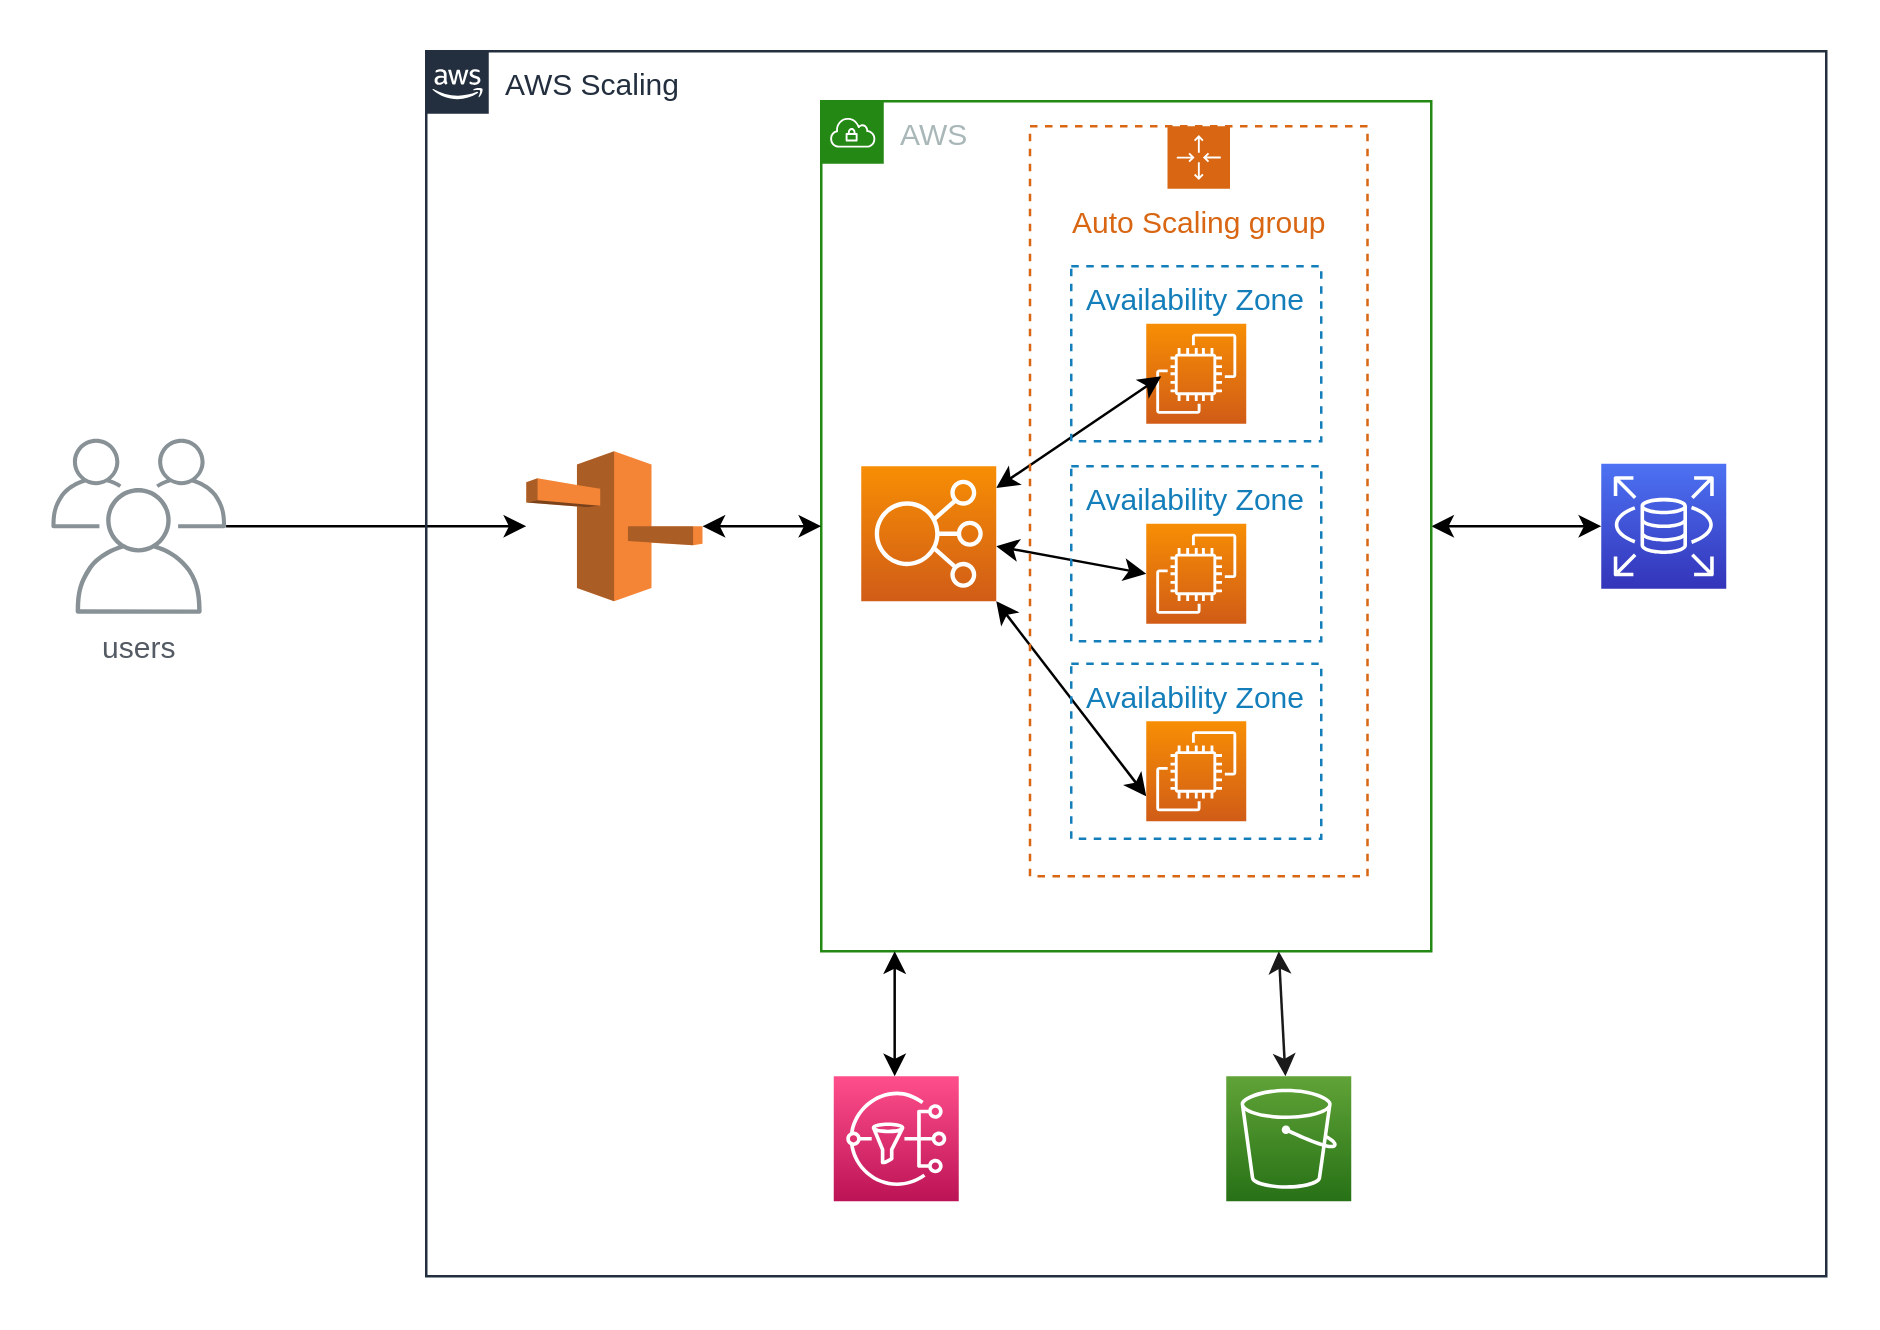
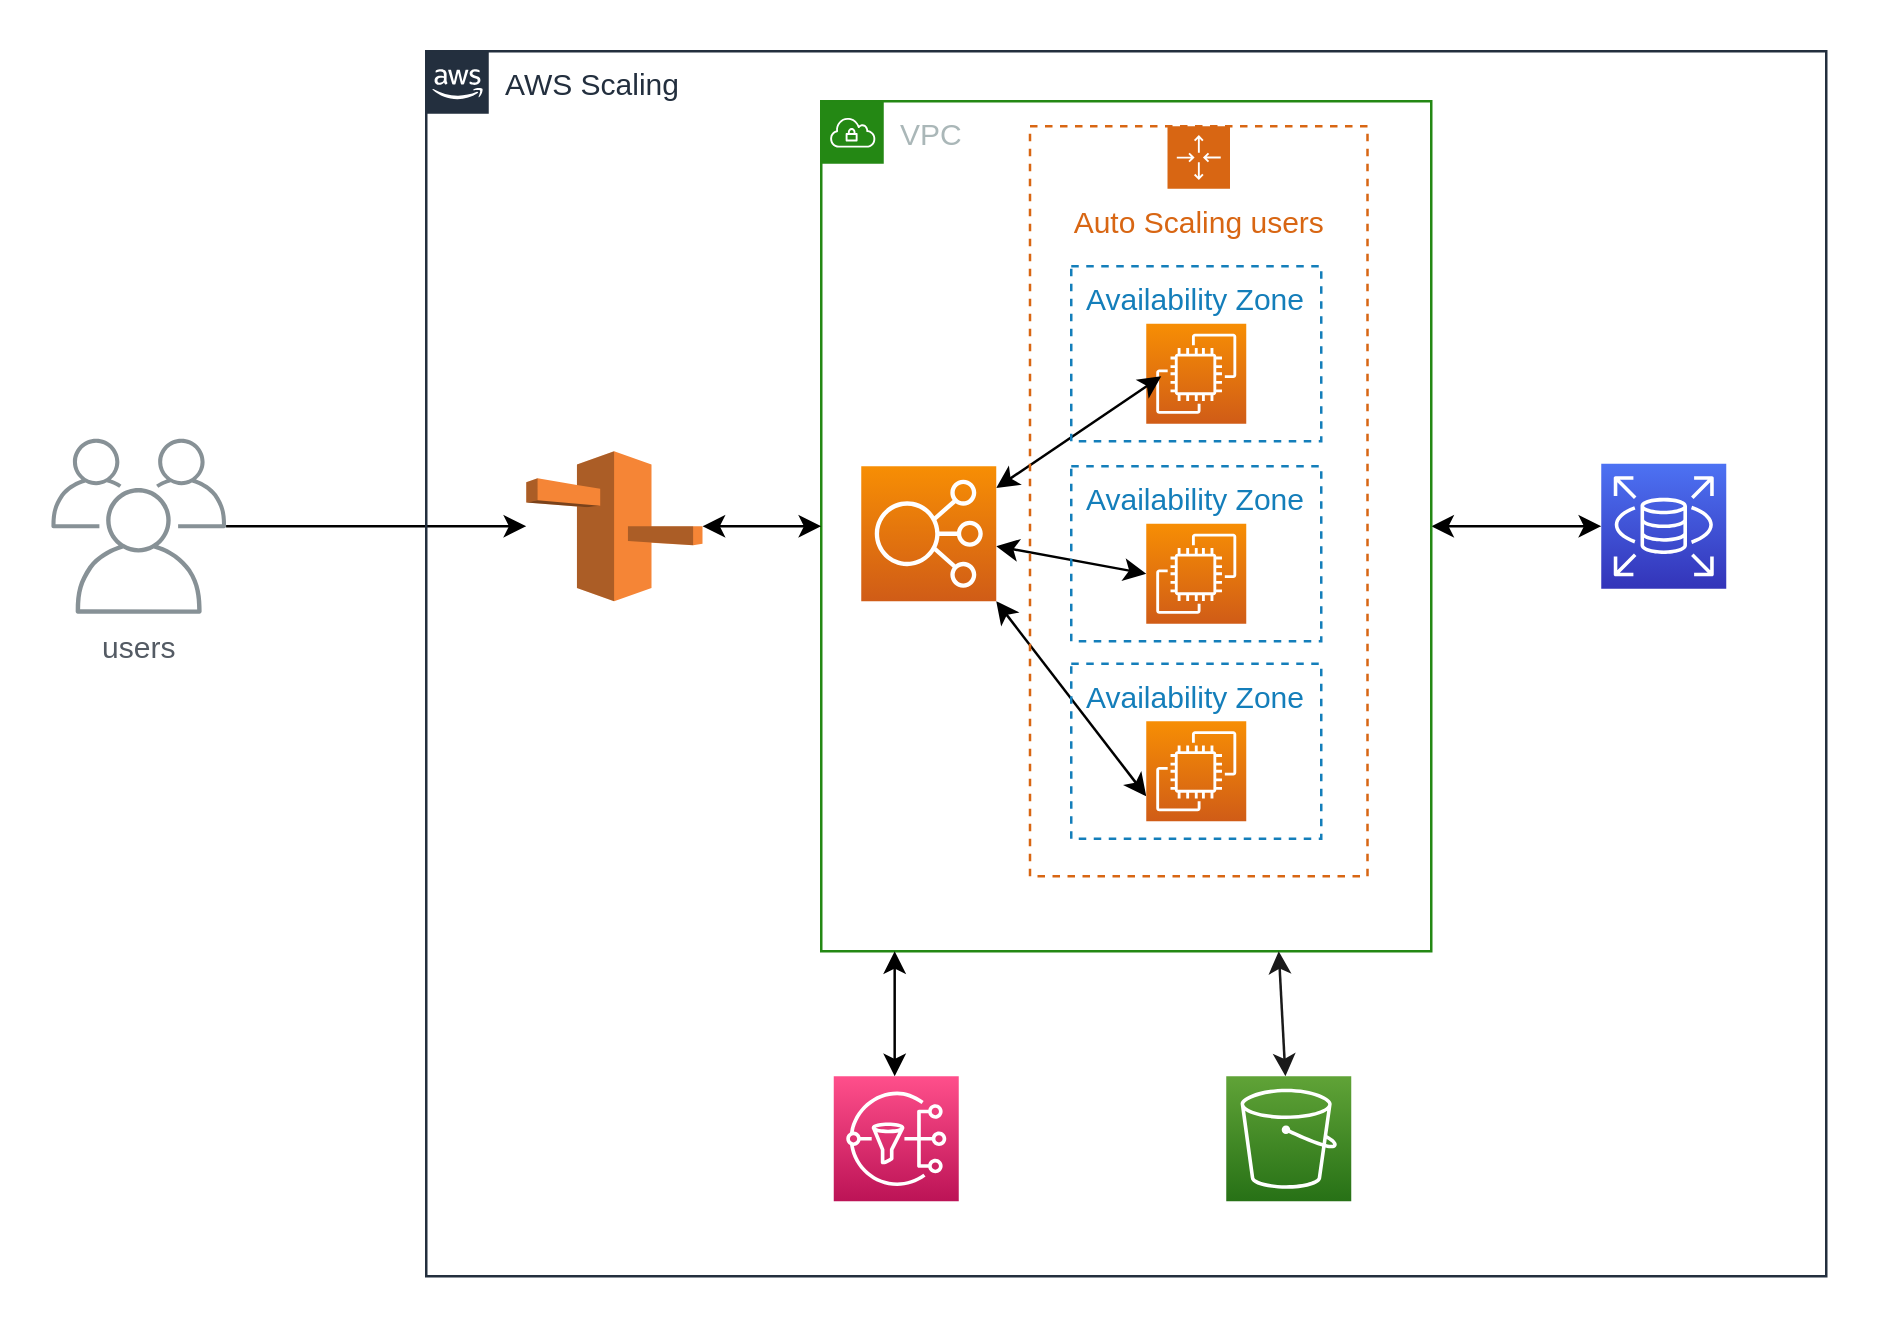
- <mxCell id="7" value="AWS" style="points=[[0,0],[0.25,0],[0.5,0],[0.75,0],[1,0],[1,0.25],[1,0.5],[1,0.75],[1,1],[0.75,1],[0.5,1],[0.25,1],[0,1],[0,0.75],[0,0.5],[0,0.25]];outlineConnect=0;gradientColor=none;html=1;whiteSpace=wrap;fontSize=12;fontStyle=0;container=1;pointerEvents=0;collapsible=0;recursiveResize=0;shape=mxgraph.aws4.group;grIcon=mxgraph.aws4.group_vpc;strokeColor=#248814;fillColor=none;verticalAlign=top;align=left;spacingLeft=30;fontColor=#AAB7B8;dashed=0;" vertex="1" parent="4"><mxGeometry x="158" y="20" width="244" height="340" as="geometry" /></mxCell>
+ <mxCell id="7" value="VPC" style="points=[[0,0],[0.25,0],[0.5,0],[0.75,0],[1,0],[1,0.25],[1,0.5],[1,0.75],[1,1],[0.75,1],[0.5,1],[0.25,1],[0,1],[0,0.75],[0,0.5],[0,0.25]];outlineConnect=0;gradientColor=none;html=1;whiteSpace=wrap;fontSize=12;fontStyle=0;container=1;pointerEvents=0;collapsible=0;recursiveResize=0;shape=mxgraph.aws4.group;grIcon=mxgraph.aws4.group_vpc;strokeColor=#248814;fillColor=none;verticalAlign=top;align=left;spacingLeft=30;fontColor=#AAB7B8;dashed=0;" vertex="1" parent="4"><mxGeometry x="158" y="20" width="244" height="340" as="geometry" /></mxCell>
- <mxCell id="13" value="Auto Scaling group" style="points=[[0,0],[0.25,0],[0.5,0],[0.75,0],[1,0],[1,0.25],[1,0.5],[1,0.75],[1,1],[0.75,1],[0.5,1],[0.25,1],[0,1],[0,0.75],[0,0.5],[0,0.25]];outlineConnect=0;gradientColor=none;html=1;whiteSpace=wrap;fontSize=12;fontStyle=0;container=1;pointerEvents=0;collapsible=0;recursiveResize=0;shape=mxgraph.aws4.groupCenter;grIcon=mxgraph.aws4.group_auto_scaling_group;grStroke=1;strokeColor=#D86613;fillColor=none;verticalAlign=top;align=center;fontColor=#D86613;dashed=1;spacingTop=25;" vertex="1" parent="7"><mxGeometry x="83.5" y="10" width="135" height="300" as="geometry" /></mxCell>
+ <mxCell id="13" value="Auto Scaling users" style="points=[[0,0],[0.25,0],[0.5,0],[0.75,0],[1,0],[1,0.25],[1,0.5],[1,0.75],[1,1],[0.75,1],[0.5,1],[0.25,1],[0,1],[0,0.75],[0,0.5],[0,0.25]];outlineConnect=0;gradientColor=none;html=1;whiteSpace=wrap;fontSize=12;fontStyle=0;container=1;pointerEvents=0;collapsible=0;recursiveResize=0;shape=mxgraph.aws4.groupCenter;grIcon=mxgraph.aws4.group_auto_scaling_group;grStroke=1;strokeColor=#D86613;fillColor=none;verticalAlign=top;align=center;fontColor=#D86613;dashed=1;spacingTop=25;" vertex="1" parent="7"><mxGeometry x="83.5" y="10" width="135" height="300" as="geometry" /></mxCell>
